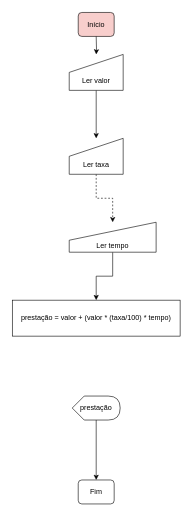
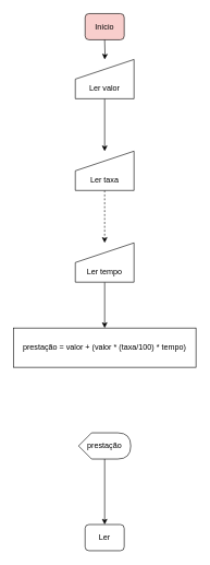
- <mxCell id="11" value="&lt;div&gt;&lt;br&gt;&lt;/div&gt;&lt;div&gt;&lt;br&gt;&lt;/div&gt;Ler tempo" style="shape=manualInput;whiteSpace=wrap;html=1;" vertex="1" parent="1"><mxGeometry x="115" y="370" width="145" height="50" as="geometry" /></mxCell>
+ <mxCell id="11" value="&lt;div&gt;&lt;br&gt;&lt;/div&gt;&lt;div&gt;&lt;br&gt;&lt;/div&gt;Ler tempo" style="shape=manualInput;whiteSpace=wrap;html=1;" vertex="1" parent="1"><mxGeometry x="115" y="370" width="90" height="60" as="geometry" /></mxCell>
- <mxCell id="3" value="Fim" style="rounded=1;whiteSpace=wrap;html=1;fontSize=12;glass=0;strokeWidth=1;shadow=0;" vertex="1" parent="1"><mxGeometry x="130" y="800" width="60" height="40" as="geometry" /></mxCell>
+ <mxCell id="3" value="Ler" style="rounded=1;whiteSpace=wrap;html=1;fontSize=12;glass=0;strokeWidth=1;shadow=0;" vertex="1" parent="1"><mxGeometry x="130" y="800" width="60" height="40" as="geometry" /></mxCell>
